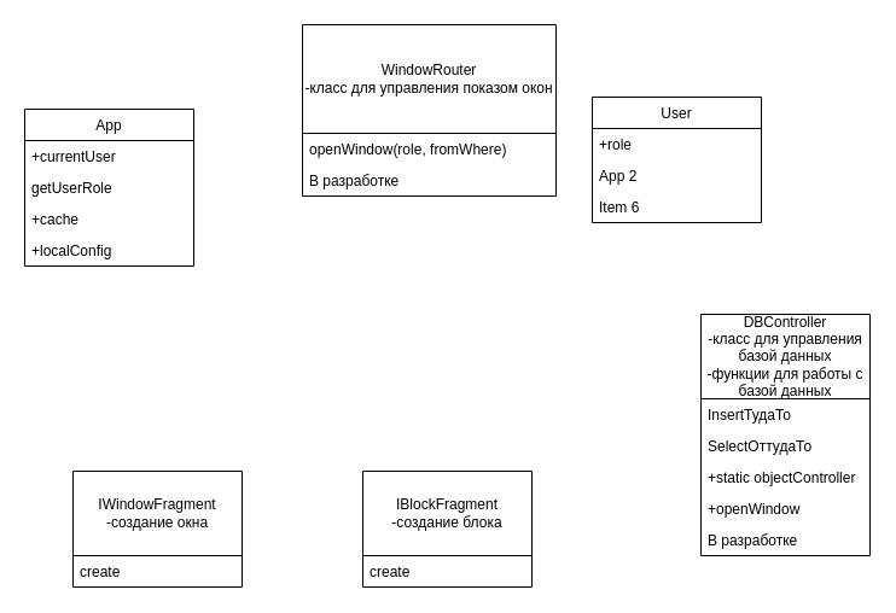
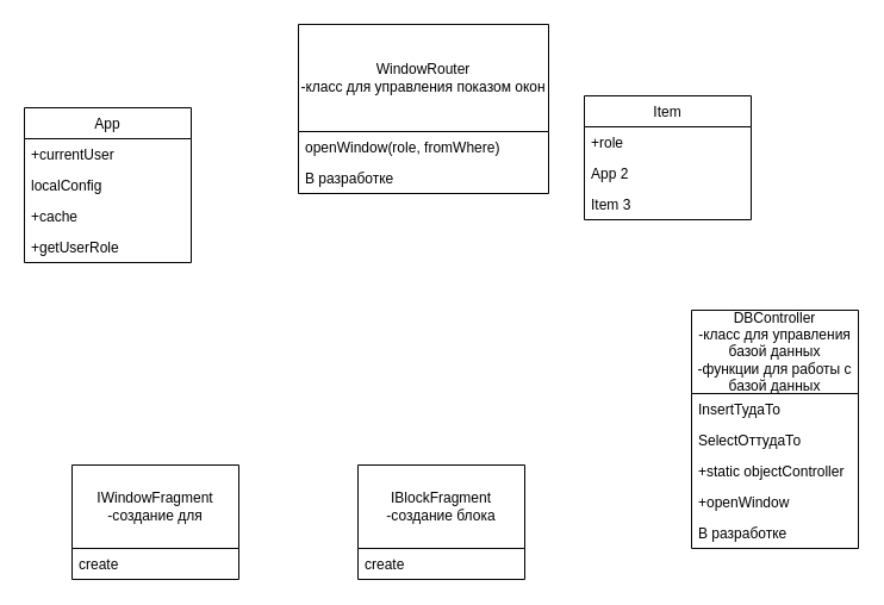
- <mxCell id="20" value="User" style="swimlane;fontStyle=0;childLayout=stackLayout;horizontal=1;startSize=26;fillColor=none;horizontalStack=0;resizeParent=1;resizeParentMax=0;resizeLast=0;collapsible=1;marginBottom=0;" vertex="1" parent="1"><mxGeometry x="490" y="80" width="140" height="104" as="geometry" /></mxCell>
+ <mxCell id="20" value="Item" style="swimlane;fontStyle=0;childLayout=stackLayout;horizontal=1;startSize=26;fillColor=none;horizontalStack=0;resizeParent=1;resizeParentMax=0;resizeLast=0;collapsible=1;marginBottom=0;" vertex="1" parent="1"><mxGeometry x="490" y="80" width="140" height="104" as="geometry" /></mxCell>
- <mxCell id="17" value="getUserRole" style="text;strokeColor=none;fillColor=none;align=left;verticalAlign=top;spacingLeft=4;spacingRight=4;overflow=hidden;rotatable=0;points=[[0,0.5],[1,0.5]];portConstraint=eastwest;" vertex="1" parent="15"><mxGeometry y="52" width="140" height="26" as="geometry" /></mxCell>
+ <mxCell id="17" value="localConfig" style="text;strokeColor=none;fillColor=none;align=left;verticalAlign=top;spacingLeft=4;spacingRight=4;overflow=hidden;rotatable=0;points=[[0,0.5],[1,0.5]];portConstraint=eastwest;" vertex="1" parent="15"><mxGeometry y="52" width="140" height="26" as="geometry" /></mxCell>
- <mxCell id="23" value="Item 6" style="text;strokeColor=none;fillColor=none;align=left;verticalAlign=top;spacingLeft=4;spacingRight=4;overflow=hidden;rotatable=0;points=[[0,0.5],[1,0.5]];portConstraint=eastwest;" vertex="1" parent="20"><mxGeometry y="78" width="140" height="26" as="geometry" /></mxCell>
+ <mxCell id="23" value="Item 3" style="text;strokeColor=none;fillColor=none;align=left;verticalAlign=top;spacingLeft=4;spacingRight=4;overflow=hidden;rotatable=0;points=[[0,0.5],[1,0.5]];portConstraint=eastwest;" vertex="1" parent="20"><mxGeometry y="78" width="140" height="26" as="geometry" /></mxCell>
- <mxCell id="19" value="+localConfig" style="text;strokeColor=none;fillColor=none;align=left;verticalAlign=top;spacingLeft=4;spacingRight=4;overflow=hidden;rotatable=0;points=[[0,0.5],[1,0.5]];portConstraint=eastwest;" vertex="1" parent="15"><mxGeometry y="104" width="140" height="26" as="geometry" /></mxCell>
+ <mxCell id="19" value="+getUserRole" style="text;strokeColor=none;fillColor=none;align=left;verticalAlign=top;spacingLeft=4;spacingRight=4;overflow=hidden;rotatable=0;points=[[0,0.5],[1,0.5]];portConstraint=eastwest;" vertex="1" parent="15"><mxGeometry y="104" width="140" height="26" as="geometry" /></mxCell>
- <mxCell id="11" value="IWindowFragment&#10;-создание окна" style="swimlane;fontStyle=0;childLayout=stackLayout;horizontal=1;startSize=70;fillColor=none;horizontalStack=0;resizeParent=1;resizeParentMax=0;resizeLast=0;collapsible=1;marginBottom=0;whiteSpace=wrap;" vertex="1" parent="1"><mxGeometry x="60" y="390" width="140" height="96" as="geometry" /></mxCell>
+ <mxCell id="11" value="IWindowFragment&#10;-создание для" style="swimlane;fontStyle=0;childLayout=stackLayout;horizontal=1;startSize=70;fillColor=none;horizontalStack=0;resizeParent=1;resizeParentMax=0;resizeLast=0;collapsible=1;marginBottom=0;whiteSpace=wrap;" vertex="1" parent="1"><mxGeometry x="60" y="390" width="140" height="96" as="geometry" /></mxCell>
